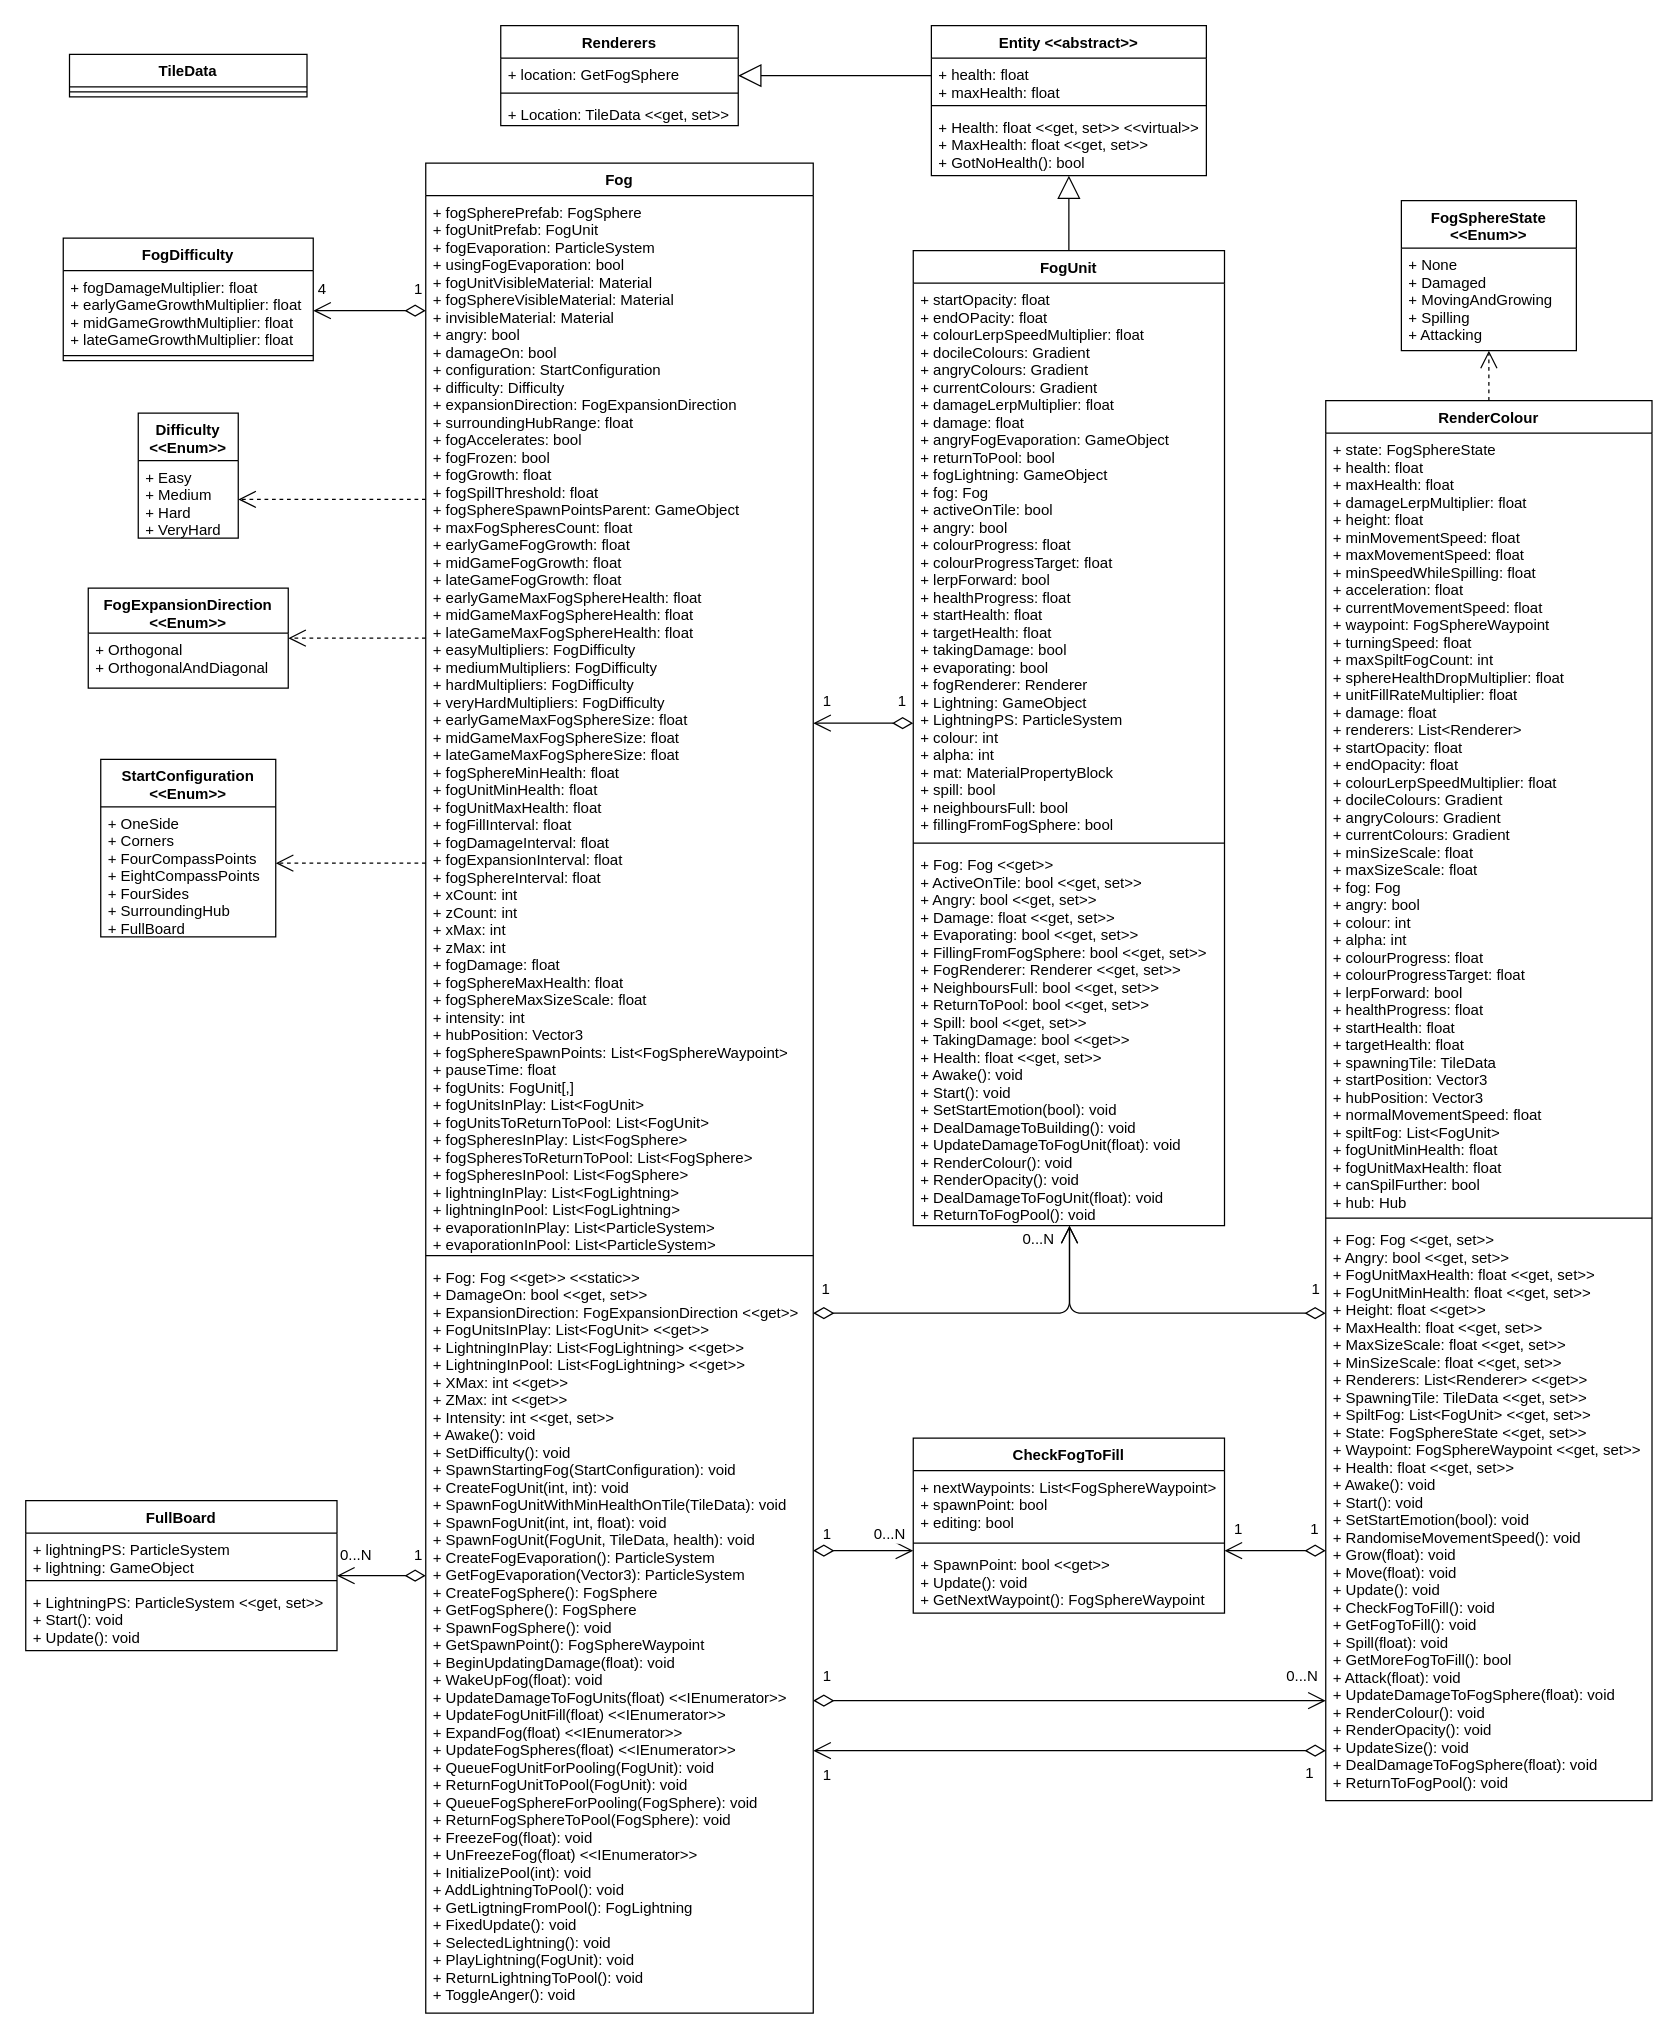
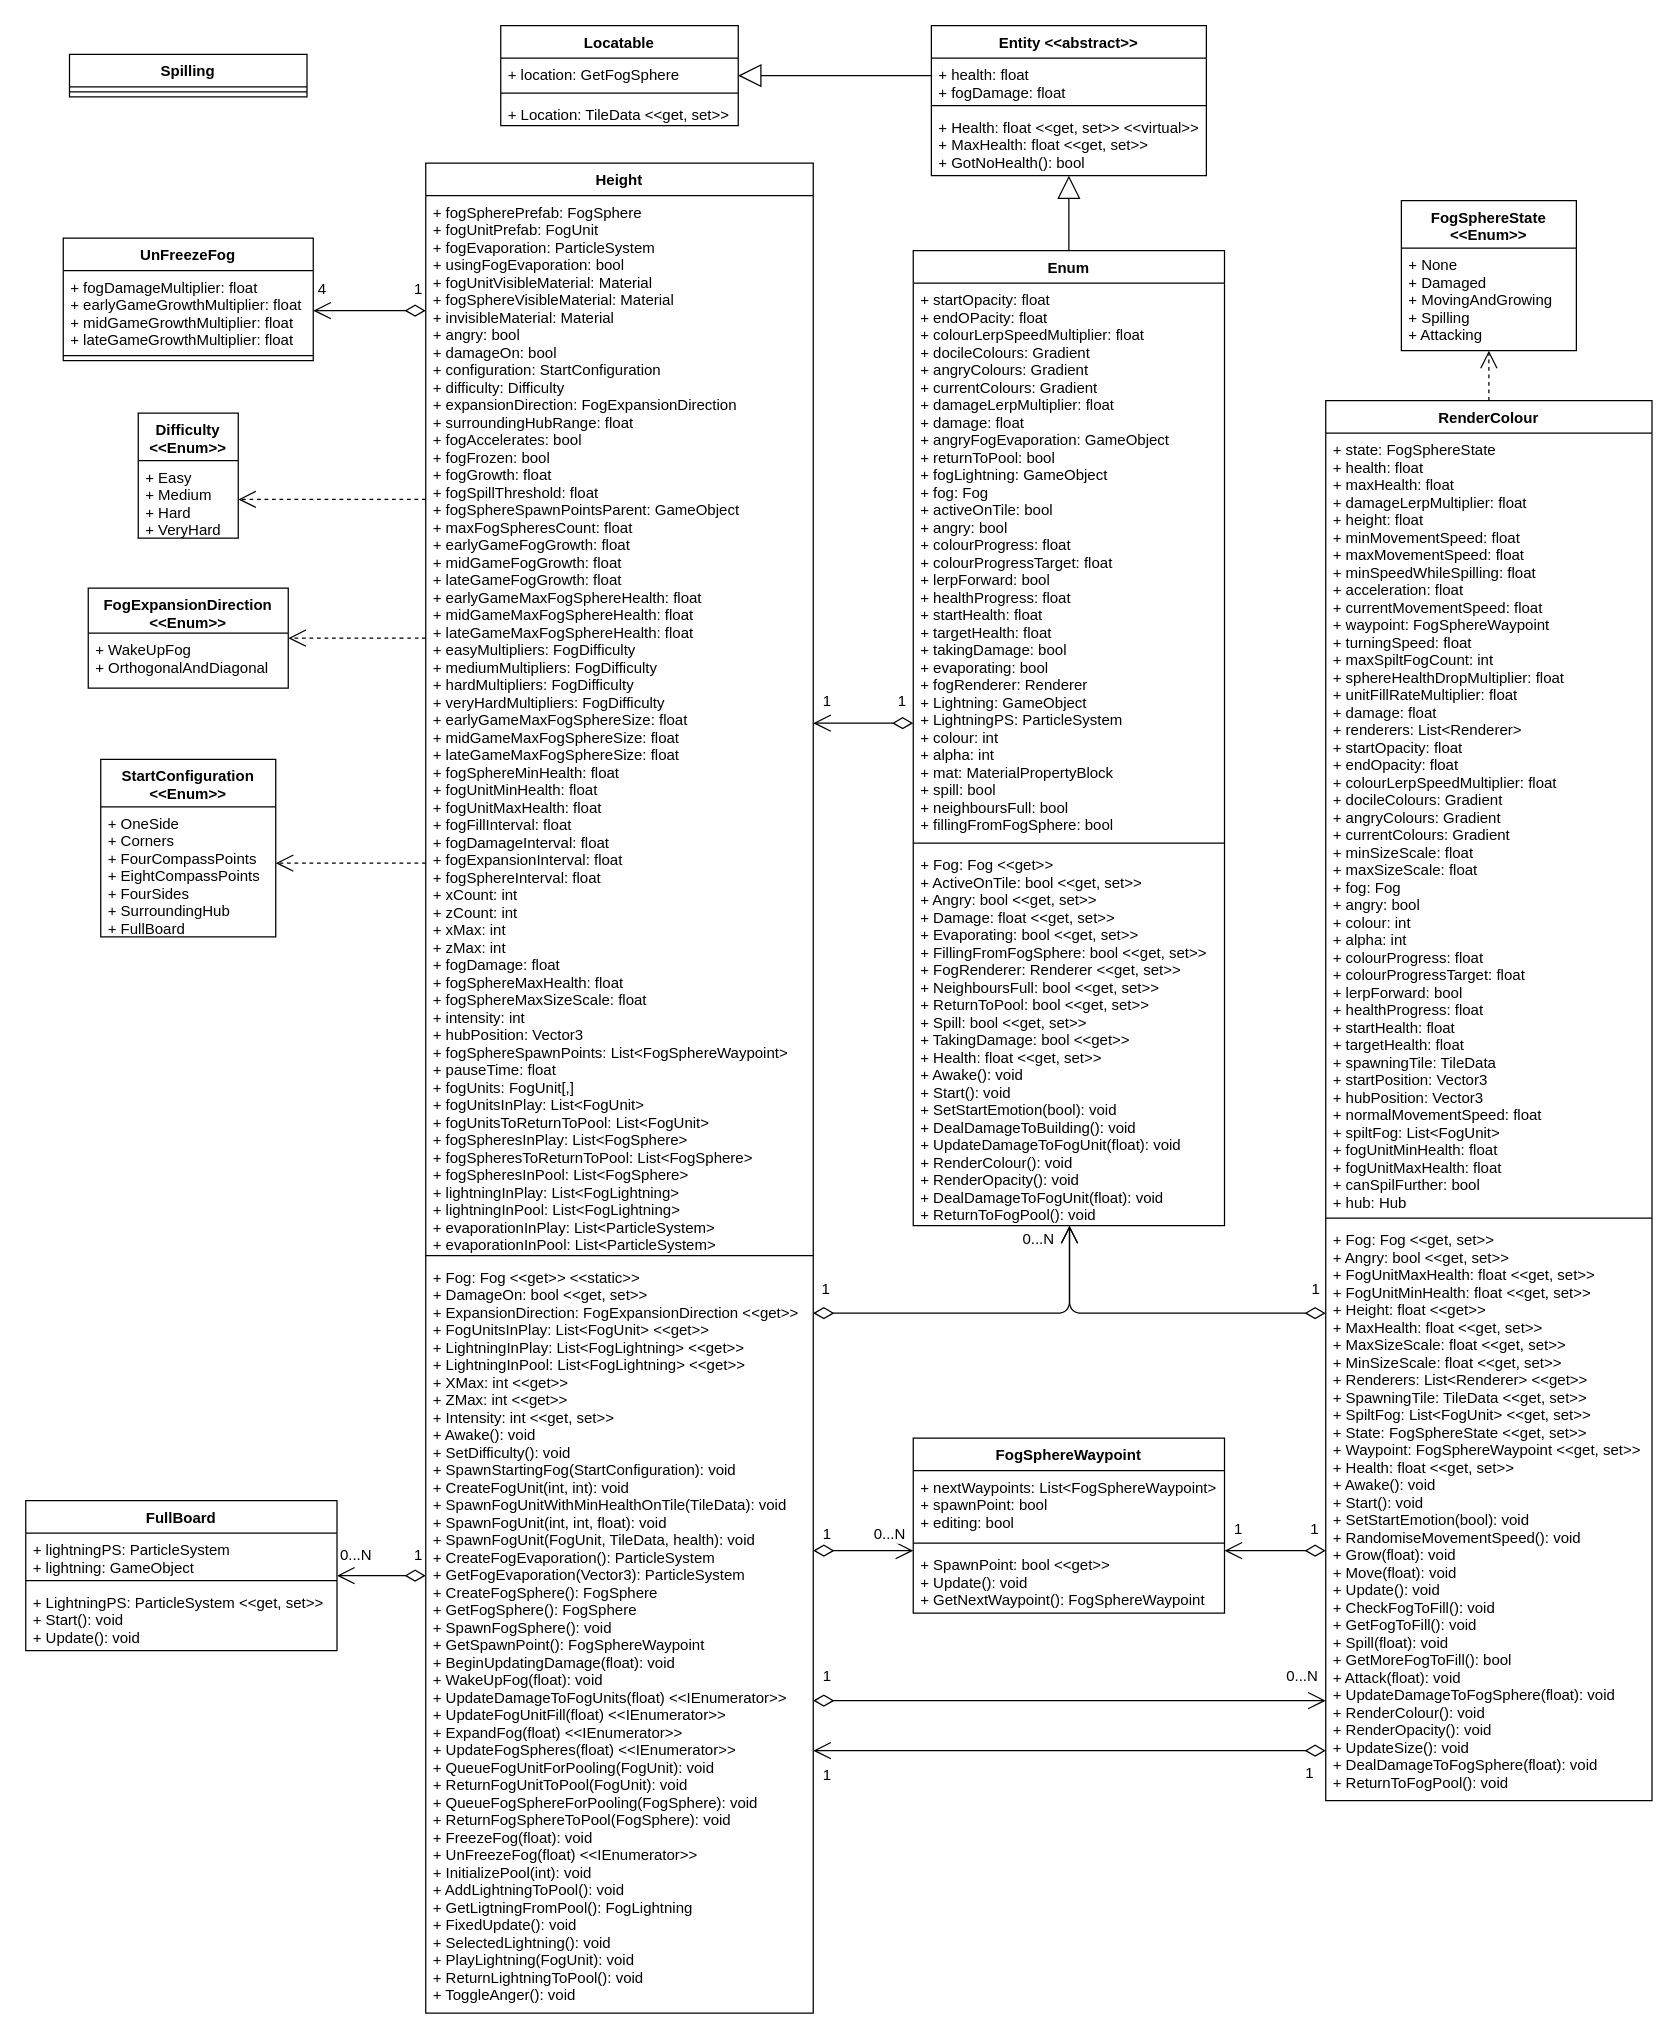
- <mxCell id="25" value="Renderers" style="swimlane;fontStyle=1;align=center;verticalAlign=top;childLayout=stackLayout;horizontal=1;startSize=26;horizontalStack=0;resizeParent=1;resizeParentMax=0;resizeLast=0;collapsible=1;marginBottom=0;" vertex="1" parent="1"><mxGeometry x="400" y="20" width="190" height="80" as="geometry" /></mxCell>
+ <mxCell id="25" value="Locatable" style="swimlane;fontStyle=1;align=center;verticalAlign=top;childLayout=stackLayout;horizontal=1;startSize=26;horizontalStack=0;resizeParent=1;resizeParentMax=0;resizeLast=0;collapsible=1;marginBottom=0;" vertex="1" parent="1"><mxGeometry x="400" y="20" width="190" height="80" as="geometry" /></mxCell>
- <mxCell id="33" value="TileData" style="swimlane;fontStyle=1;align=center;verticalAlign=top;childLayout=stackLayout;horizontal=1;startSize=26;horizontalStack=0;resizeParent=1;resizeParentMax=0;resizeLast=0;collapsible=1;marginBottom=0;" vertex="1" parent="1"><mxGeometry x="55" y="43" width="190" height="34" as="geometry" /></mxCell>
+ <mxCell id="33" value="Spilling" style="swimlane;fontStyle=1;align=center;verticalAlign=top;childLayout=stackLayout;horizontal=1;startSize=26;horizontalStack=0;resizeParent=1;resizeParentMax=0;resizeLast=0;collapsible=1;marginBottom=0;" vertex="1" parent="1"><mxGeometry x="55" y="43" width="190" height="34" as="geometry" /></mxCell>
- <mxCell id="30" value="+ health: float&#10;+ maxHealth: float" style="text;strokeColor=none;fillColor=none;align=left;verticalAlign=top;spacingLeft=4;spacingRight=4;overflow=hidden;rotatable=0;points=[[0,0.5],[1,0.5]];portConstraint=eastwest;" vertex="1" parent="29"><mxGeometry y="26" width="220" height="34" as="geometry" /></mxCell>
+ <mxCell id="30" value="+ health: float&#10;+ fogDamage: float" style="text;strokeColor=none;fillColor=none;align=left;verticalAlign=top;spacingLeft=4;spacingRight=4;overflow=hidden;rotatable=0;points=[[0,0.5],[1,0.5]];portConstraint=eastwest;" vertex="1" parent="29"><mxGeometry y="26" width="220" height="34" as="geometry" /></mxCell>
- <mxCell id="2" value="Fog" style="swimlane;fontStyle=1;align=center;verticalAlign=top;childLayout=stackLayout;horizontal=1;startSize=26;horizontalStack=0;resizeParent=1;resizeParentMax=0;resizeLast=0;collapsible=1;marginBottom=0;" vertex="1" parent="1"><mxGeometry x="340" y="130" width="310" height="1480" as="geometry" /></mxCell>
+ <mxCell id="2" value="Height" style="swimlane;fontStyle=1;align=center;verticalAlign=top;childLayout=stackLayout;horizontal=1;startSize=26;horizontalStack=0;resizeParent=1;resizeParentMax=0;resizeLast=0;collapsible=1;marginBottom=0;" vertex="1" parent="1"><mxGeometry x="340" y="130" width="310" height="1480" as="geometry" /></mxCell>
- <mxCell id="6" value="FogDifficulty" style="swimlane;fontStyle=1;align=center;verticalAlign=top;childLayout=stackLayout;horizontal=1;startSize=26;horizontalStack=0;resizeParent=1;resizeParentMax=0;resizeLast=0;collapsible=1;marginBottom=0;" vertex="1" parent="1"><mxGeometry x="50" y="190" width="200" height="98" as="geometry" /></mxCell>
+ <mxCell id="6" value="UnFreezeFog" style="swimlane;fontStyle=1;align=center;verticalAlign=top;childLayout=stackLayout;horizontal=1;startSize=26;horizontalStack=0;resizeParent=1;resizeParentMax=0;resizeLast=0;collapsible=1;marginBottom=0;" vertex="1" parent="1"><mxGeometry x="50" y="190" width="200" height="98" as="geometry" /></mxCell>
- <mxCell id="15" value="FogUnit" style="swimlane;fontStyle=1;align=center;verticalAlign=top;childLayout=stackLayout;horizontal=1;startSize=26;horizontalStack=0;resizeParent=1;resizeParentMax=0;resizeLast=0;collapsible=1;marginBottom=0;" vertex="1" parent="1"><mxGeometry x="730" y="200" width="249" height="780" as="geometry" /></mxCell>
+ <mxCell id="15" value="Enum" style="swimlane;fontStyle=1;align=center;verticalAlign=top;childLayout=stackLayout;horizontal=1;startSize=26;horizontalStack=0;resizeParent=1;resizeParentMax=0;resizeLast=0;collapsible=1;marginBottom=0;" vertex="1" parent="1"><mxGeometry x="730" y="200" width="249" height="780" as="geometry" /></mxCell>
- <mxCell id="12" value="+ Orthogonal&#10;+ OrthogonalAndDiagonal" style="text;strokeColor=none;fillColor=none;align=left;verticalAlign=top;spacingLeft=4;spacingRight=4;overflow=hidden;rotatable=0;points=[[0,0.5],[1,0.5]];portConstraint=eastwest;" vertex="1" parent="11"><mxGeometry y="36" width="160" height="44" as="geometry" /></mxCell>
+ <mxCell id="12" value="+ WakeUpFog&#10;+ OrthogonalAndDiagonal" style="text;strokeColor=none;fillColor=none;align=left;verticalAlign=top;spacingLeft=4;spacingRight=4;overflow=hidden;rotatable=0;points=[[0,0.5],[1,0.5]];portConstraint=eastwest;" vertex="1" parent="11"><mxGeometry y="36" width="160" height="44" as="geometry" /></mxCell>
- <mxCell id="59" value="CheckFogToFill" style="swimlane;fontStyle=1;align=center;verticalAlign=top;childLayout=stackLayout;horizontal=1;startSize=26;horizontalStack=0;resizeParent=1;resizeParentMax=0;resizeLast=0;collapsible=1;marginBottom=0;" vertex="1" parent="1"><mxGeometry x="730" y="1150" width="249" height="140" as="geometry" /></mxCell>
+ <mxCell id="59" value="FogSphereWaypoint" style="swimlane;fontStyle=1;align=center;verticalAlign=top;childLayout=stackLayout;horizontal=1;startSize=26;horizontalStack=0;resizeParent=1;resizeParentMax=0;resizeLast=0;collapsible=1;marginBottom=0;" vertex="1" parent="1"><mxGeometry x="730" y="1150" width="249" height="140" as="geometry" /></mxCell>
